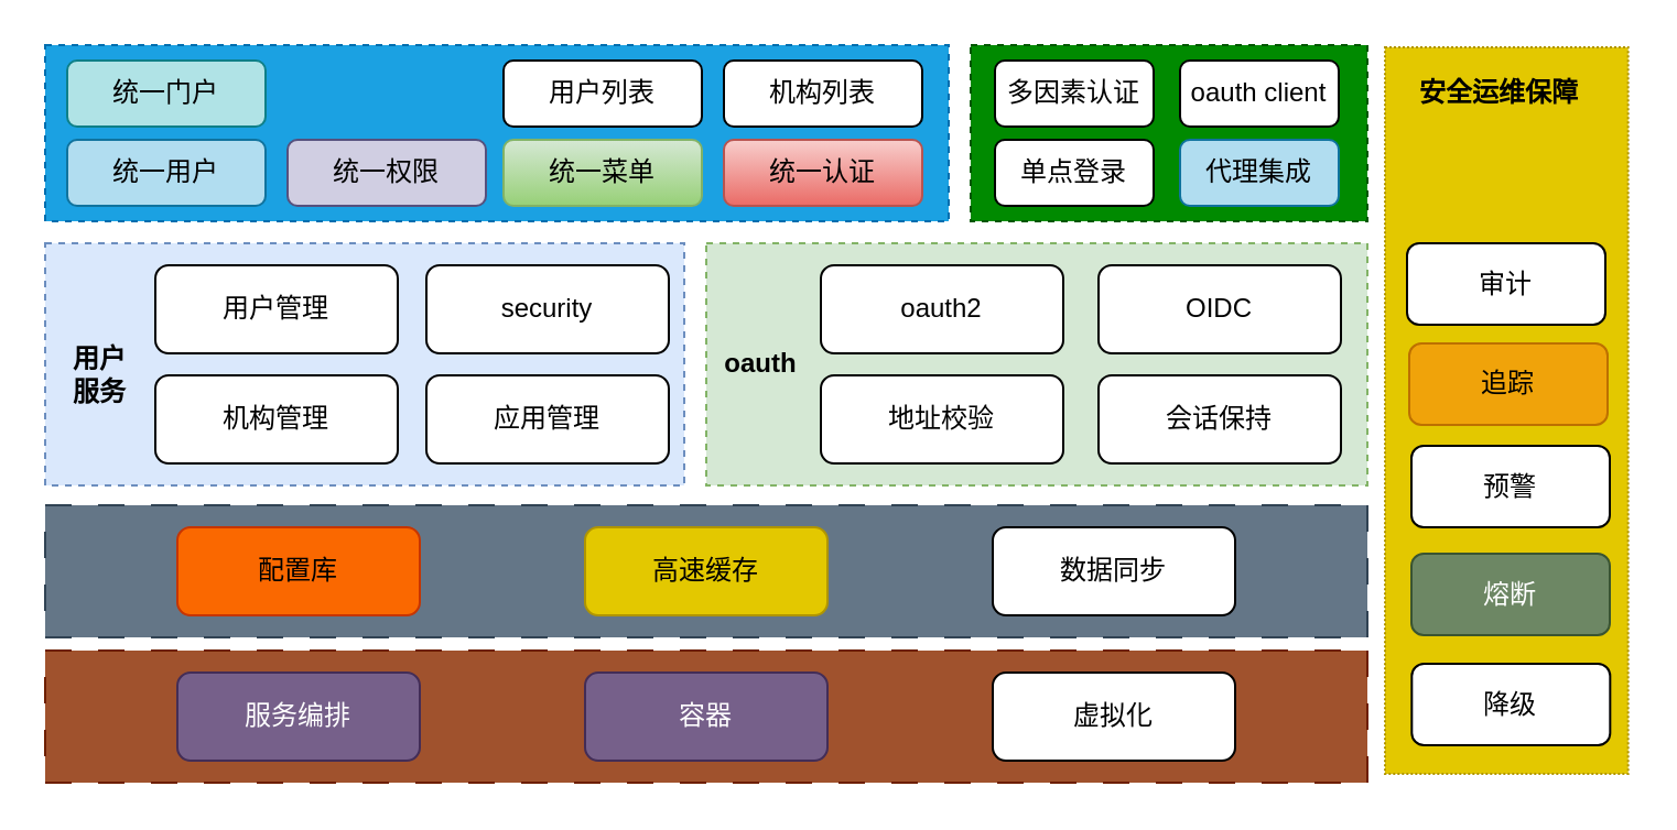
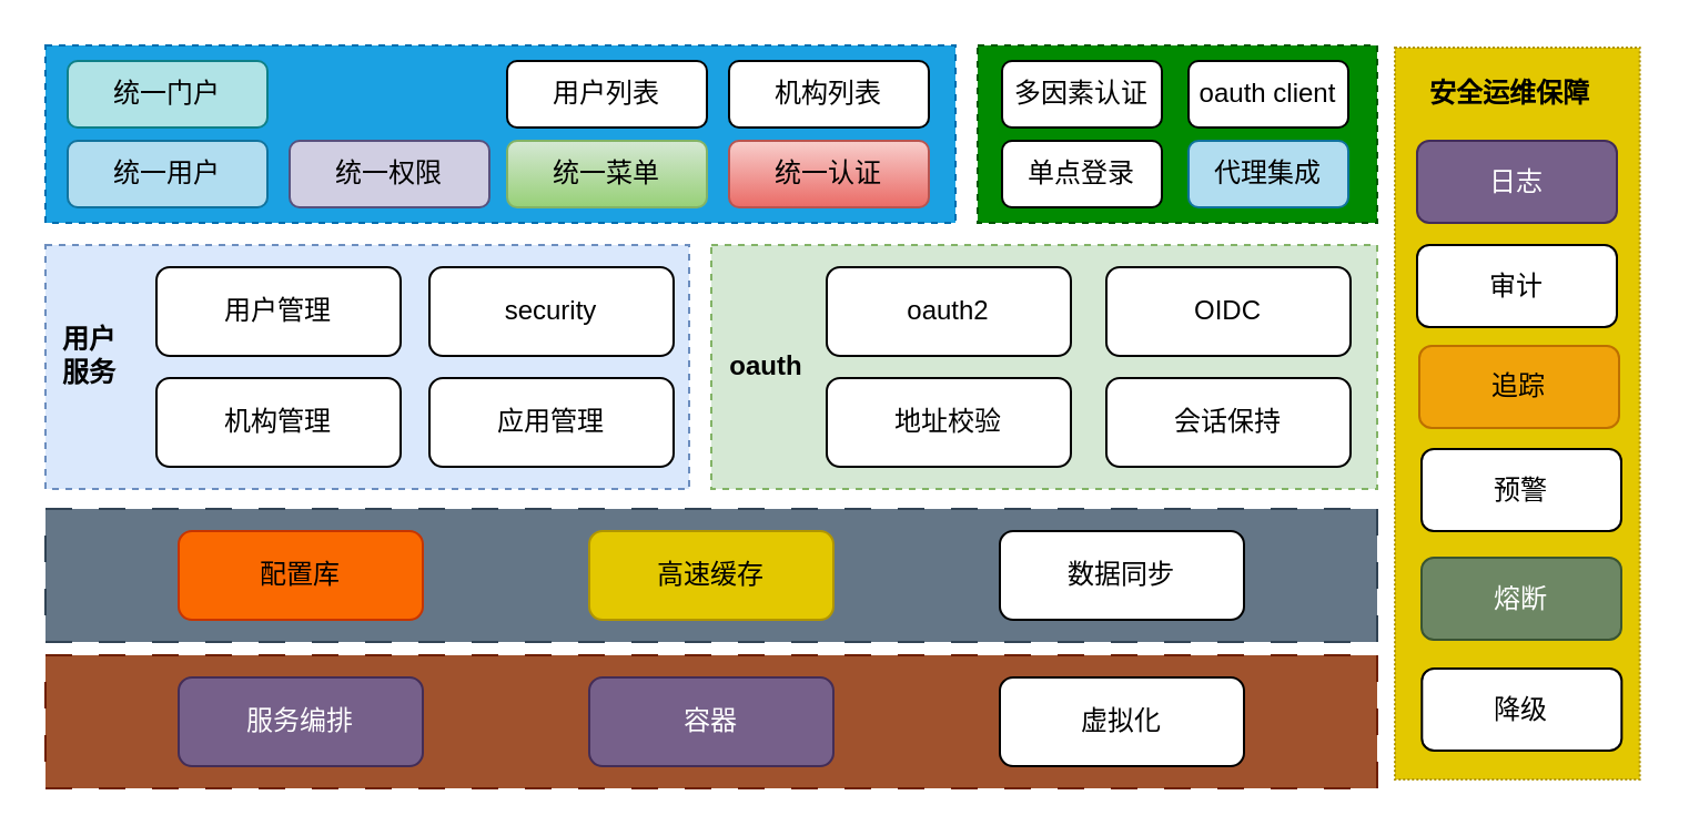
+ <mxCell id="37" value="日志" style="rounded=1;whiteSpace=wrap;html=1;fillColor=#76608a;fontColor=#ffffff;strokeColor=#432D57;" vertex="1" parent="1"><mxGeometry x="638" y="63" width="90" height="37" as="geometry" /></mxCell>
- <mxCell id="21" value="用户服务" style="text;html=1;strokeColor=none;fillColor=none;align=center;verticalAlign=middle;whiteSpace=wrap;rounded=0;fontStyle=1" vertex="1" parent="1"><mxGeometry x="30" y="130" width="30" height="80" as="geometry" /></mxCell>
+ <mxCell id="21" value="用户服务" style="text;html=1;strokeColor=none;fillColor=none;align=center;verticalAlign=middle;whiteSpace=wrap;rounded=0;fontStyle=1" vertex="1" parent="1"><mxGeometry x="25" y="120" width="30" height="80" as="geometry" /></mxCell>
